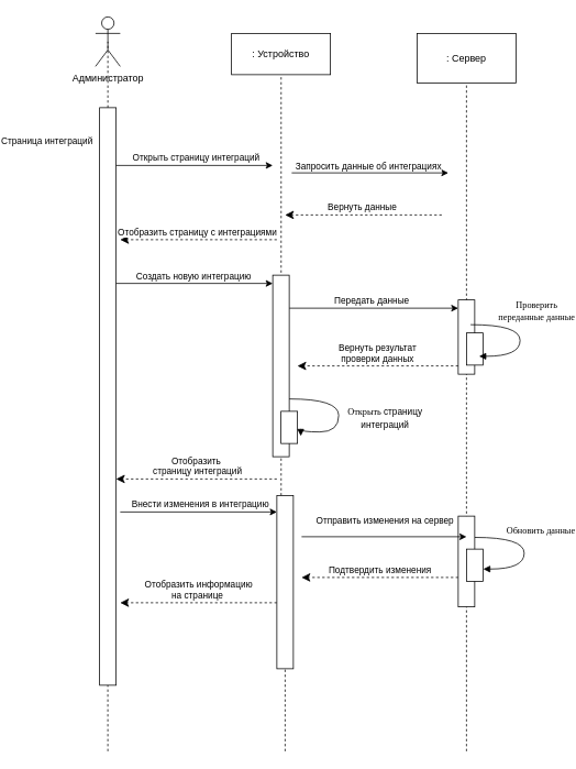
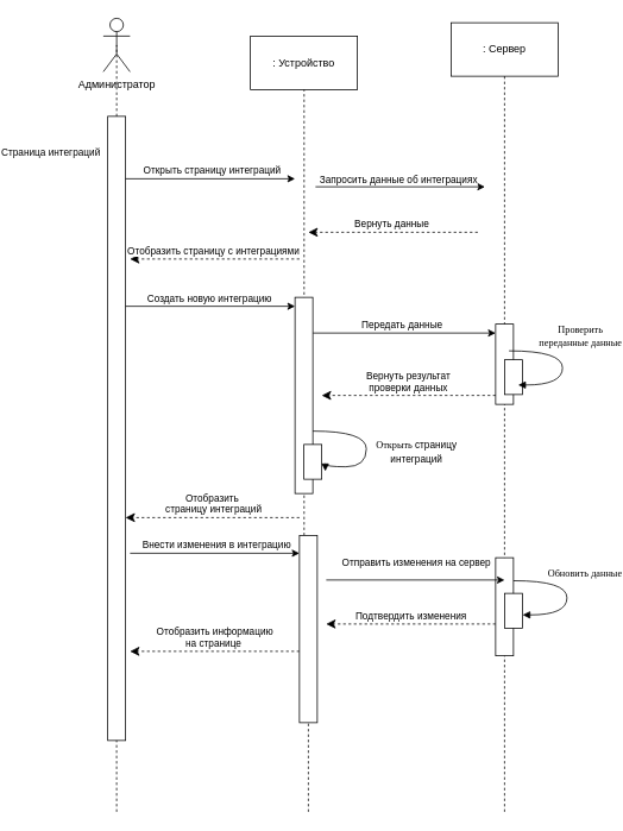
- <mxCell id="6" value=": Устройство" style="rounded=0;whiteSpace=wrap;html=1;" parent="1" vertex="1"><mxGeometry x="245" y="40" width="120" height="50" as="geometry" /></mxCell>
+ <mxCell id="6" value=": Устройство" style="rounded=0;whiteSpace=wrap;html=1;" parent="1" vertex="1"><mxGeometry x="245" y="40" width="120" height="60" as="geometry" /></mxCell>
- <mxCell id="7" value=": Сервер" style="rounded=0;whiteSpace=wrap;html=1;" parent="1" vertex="1"><mxGeometry x="470" y="40" width="120" height="60" as="geometry" /></mxCell>
+ <mxCell id="7" value=": Сервер" style="rounded=0;whiteSpace=wrap;html=1;" parent="1" vertex="1"><mxGeometry x="470" y="25" width="120" height="60" as="geometry" /></mxCell>
